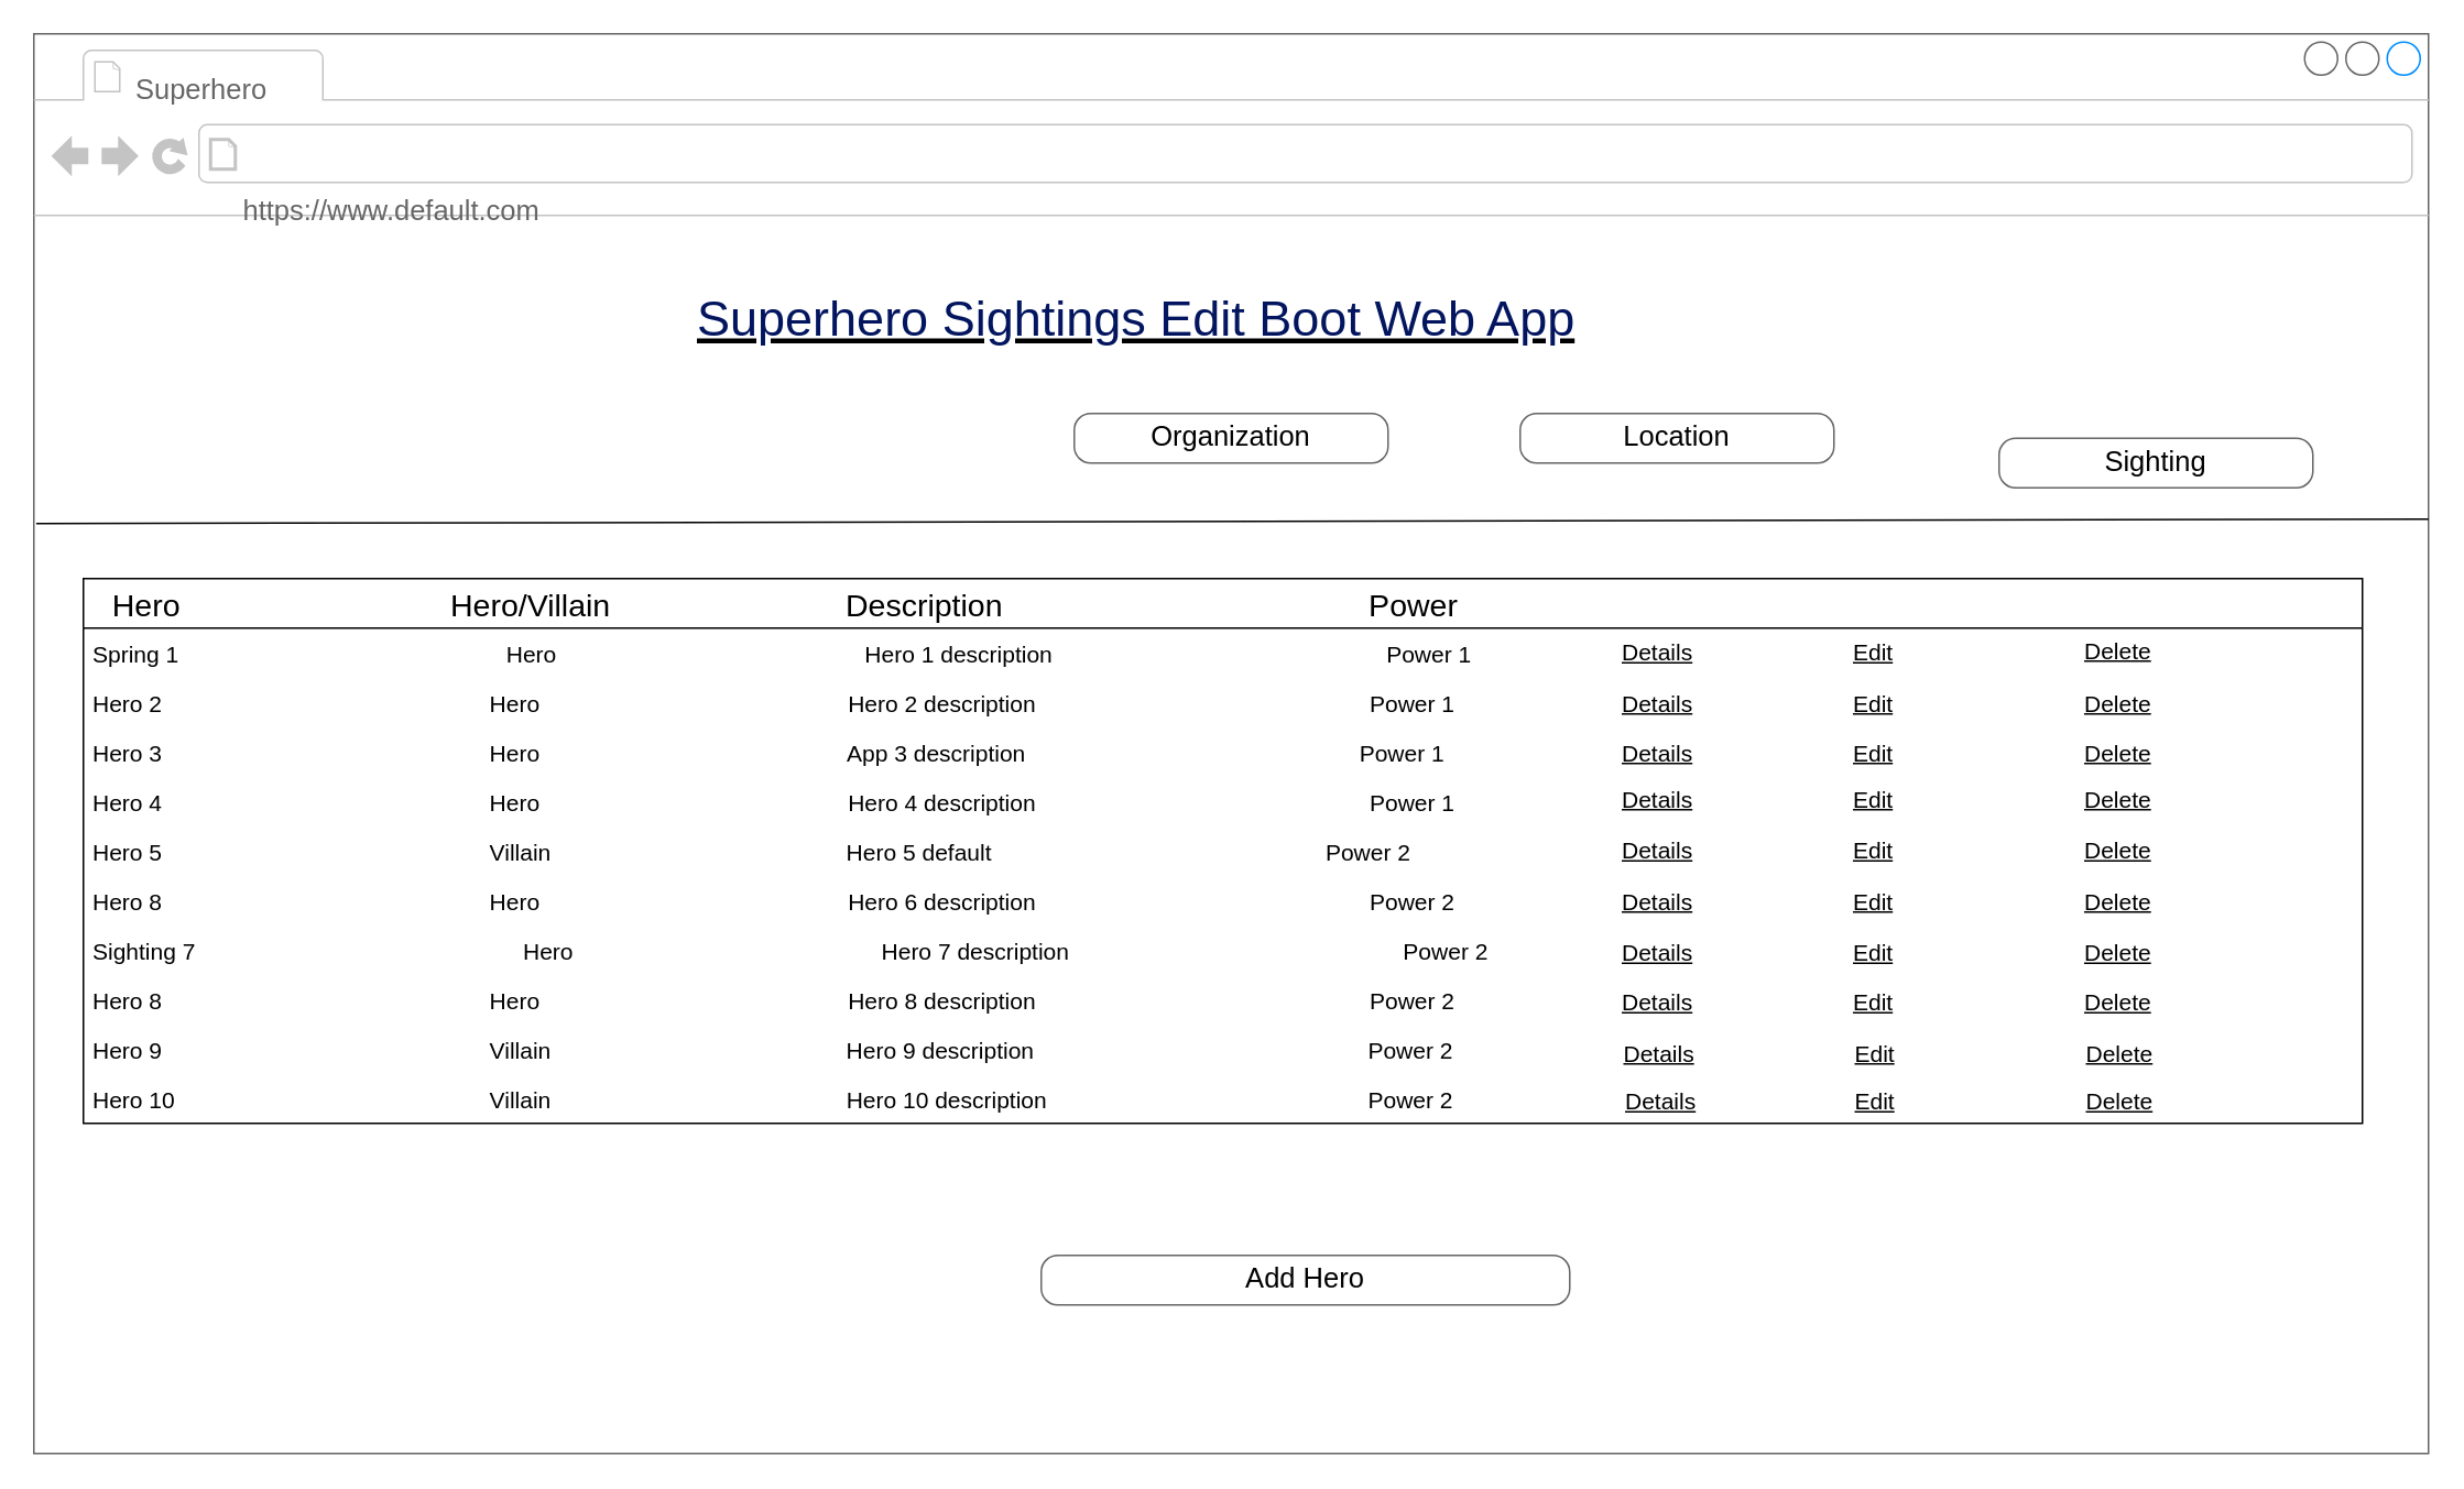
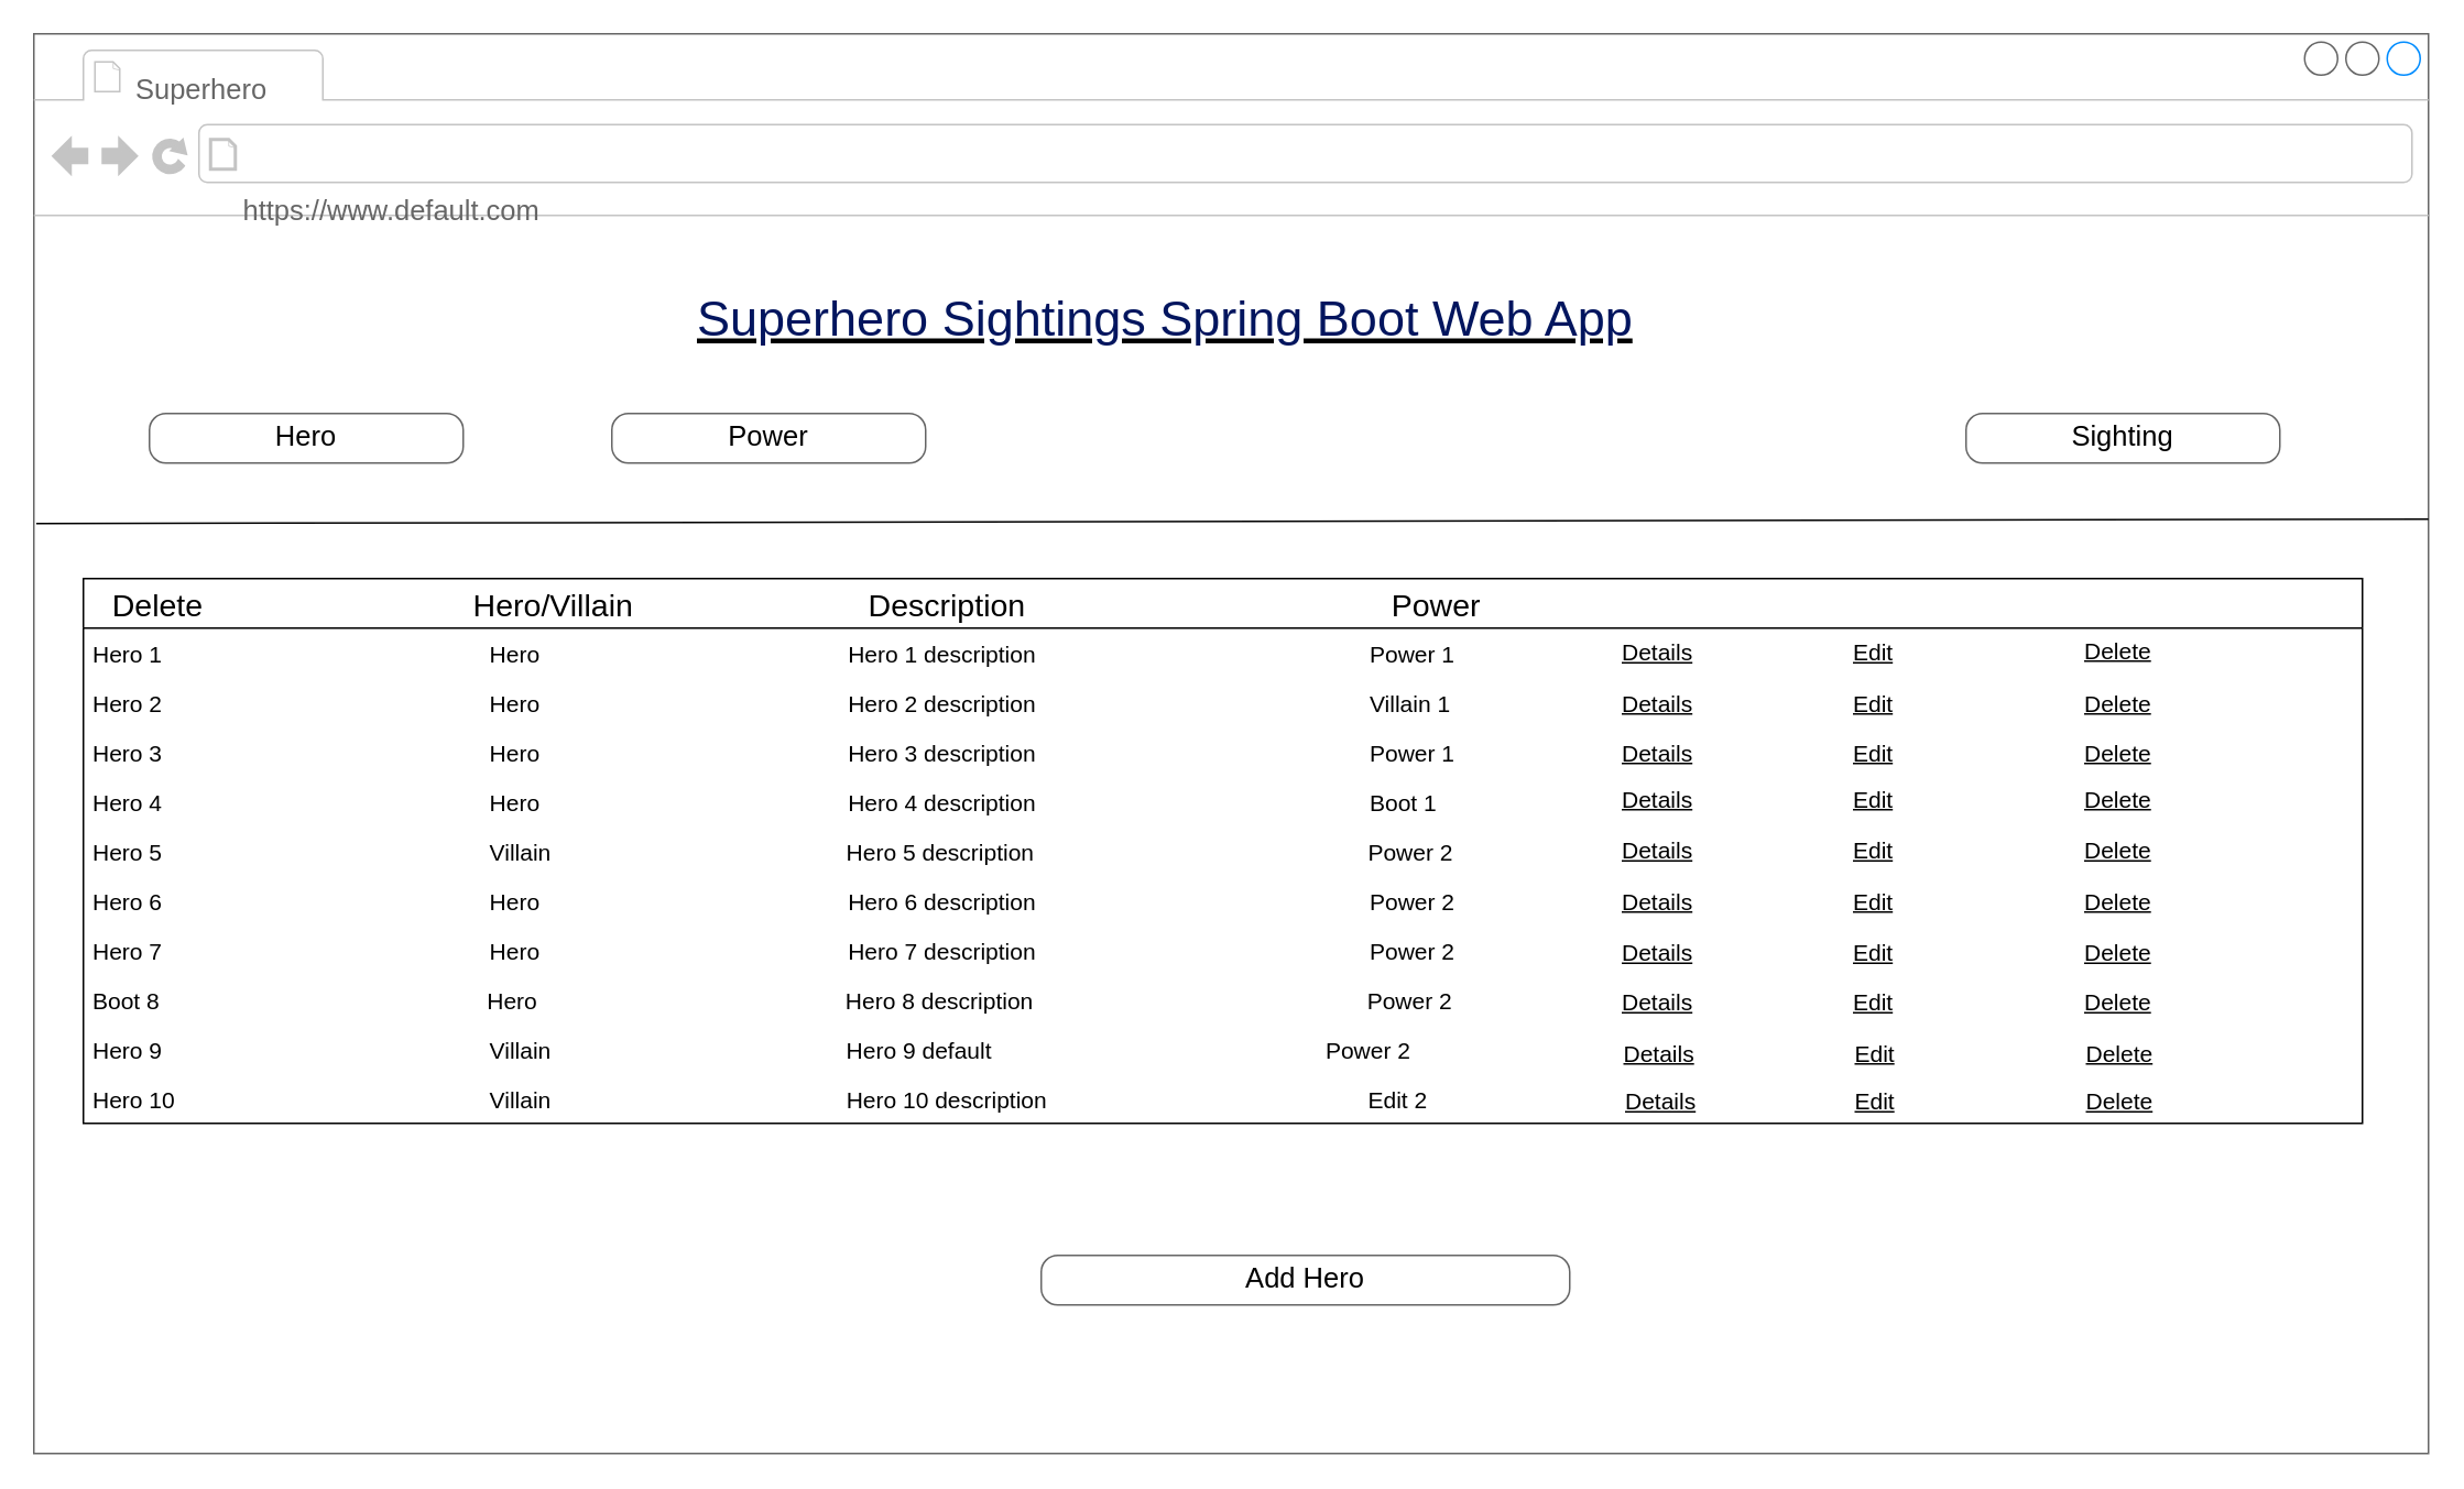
- <mxCell id="5" value="&lt;h2 style=&quot;box-sizing: border-box; margin-top: 0px; margin-bottom: 0.5rem; font-weight: 300; line-height: 1.2; font-size: 1.875rem; font-family: Arial, Helvetica, sans-serif; color: rgb(2, 21, 94); padding-top: 12px; padding-bottom: 0px; background-color: rgb(255, 255, 255);&quot; id=&quot;yui_3_17_2_1_1667340755161_39&quot;&gt;Superhero Sightings Edit Boot Web App&lt;/h2&gt;" style="text;html=1;points=[];align=left;verticalAlign=top;spacingTop=-4;fontSize=30;fontFamily=Verdana;fontStyle=4" parent="2" vertex="1"><mxGeometry x="400" y="140" width="590" height="50" as="geometry" /></mxCell>
+ <mxCell id="5" value="&lt;h2 style=&quot;box-sizing: border-box; margin-top: 0px; margin-bottom: 0.5rem; font-weight: 300; line-height: 1.2; font-size: 1.875rem; font-family: Arial, Helvetica, sans-serif; color: rgb(2, 21, 94); padding-top: 12px; padding-bottom: 0px; background-color: rgb(255, 255, 255);&quot; id=&quot;yui_3_17_2_1_1667340755161_39&quot;&gt;Superhero Sightings Spring Boot Web App&lt;/h2&gt;" style="text;html=1;points=[];align=left;verticalAlign=top;spacingTop=-4;fontSize=30;fontFamily=Verdana;fontStyle=4" parent="2" vertex="1"><mxGeometry x="400" y="140" width="590" height="50" as="geometry" /></mxCell>
+ <mxCell id="7" value="Hero" style="strokeWidth=1;shadow=0;dashed=0;align=center;html=1;shape=mxgraph.mockup.buttons.button;strokeColor=#666666;mainText=;buttonStyle=round;fontSize=17;fontStyle=0;fillColor=none;whiteSpace=wrap;rounded=0;labelBackgroundColor=none;" parent="6" vertex="1"><mxGeometry width="190" height="30" as="geometry" /></mxCell>
+ <mxCell id="8" value="Power" style="strokeWidth=1;shadow=0;dashed=0;align=center;html=1;shape=mxgraph.mockup.buttons.button;strokeColor=#666666;mainText=;buttonStyle=round;fontSize=17;fontStyle=0;fillColor=none;whiteSpace=wrap;rounded=0;labelBackgroundColor=none;" parent="6" vertex="1"><mxGeometry x="280" width="190" height="30" as="geometry" /></mxCell>
- <mxCell id="9" value="Organization" style="strokeWidth=1;shadow=0;dashed=0;align=center;html=1;shape=mxgraph.mockup.buttons.button;strokeColor=#666666;mainText=;buttonStyle=round;fontSize=17;fontStyle=0;fillColor=none;whiteSpace=wrap;rounded=0;labelBackgroundColor=none;" parent="6" vertex="1"><mxGeometry x="560" width="190" height="30" as="geometry" /></mxCell>
- <mxCell id="10" value="Location" style="strokeWidth=1;shadow=0;dashed=0;align=center;html=1;shape=mxgraph.mockup.buttons.button;strokeColor=#666666;mainText=;buttonStyle=round;fontSize=17;fontStyle=0;fillColor=none;whiteSpace=wrap;rounded=0;labelBackgroundColor=none;" parent="6" vertex="1"><mxGeometry x="830" width="190" height="30" as="geometry" /></mxCell>
- <mxCell id="11" value="Sighting" style="strokeWidth=1;shadow=0;dashed=0;align=center;html=1;shape=mxgraph.mockup.buttons.button;strokeColor=#666666;mainText=;buttonStyle=round;fontSize=17;fontStyle=0;fillColor=none;whiteSpace=wrap;rounded=0;labelBackgroundColor=none;" parent="2" vertex="1"><mxGeometry x="1190" y="245" width="190" height="30" as="geometry" /></mxCell>
+ <mxCell id="11" value="Sighting" style="strokeWidth=1;shadow=0;dashed=0;align=center;html=1;shape=mxgraph.mockup.buttons.button;strokeColor=#666666;mainText=;buttonStyle=round;fontSize=17;fontStyle=0;fillColor=none;whiteSpace=wrap;rounded=0;labelBackgroundColor=none;" parent="2" vertex="1"><mxGeometry x="1170" y="230" width="190" height="30" as="geometry" /></mxCell>
- <mxCell id="12" value="   Hero                               Hero/Villain                           Description                                          Power                               " style="swimlane;fontStyle=0;childLayout=stackLayout;horizontal=1;startSize=30;horizontalStack=0;resizeParent=1;resizeParentMax=0;resizeLast=0;collapsible=1;marginBottom=0;fontSize=19;align=left;" parent="2" vertex="1"><mxGeometry x="30" y="330" width="1380" height="330" as="geometry" /></mxCell>
+ <mxCell id="12" value="   Delete                               Hero/Villain                           Description                                          Power                               " style="swimlane;fontStyle=0;childLayout=stackLayout;horizontal=1;startSize=30;horizontalStack=0;resizeParent=1;resizeParentMax=0;resizeLast=0;collapsible=1;marginBottom=0;fontSize=19;align=left;" parent="2" vertex="1"><mxGeometry x="30" y="330" width="1380" height="330" as="geometry" /></mxCell>
- <mxCell id="13" value="Spring 1                                                   Hero                                                Hero 1 description                                                    Power 1                           " style="text;strokeColor=none;fillColor=none;align=left;verticalAlign=middle;spacingLeft=4;spacingRight=4;overflow=hidden;points=[[0,0.5],[1,0.5]];portConstraint=eastwest;rotatable=0;fontSize=14;fontStyle=0" parent="12" vertex="1"><mxGeometry y="30" width="1380" height="30" as="geometry" /></mxCell>
+ <mxCell id="13" value="Hero 1                                                   Hero                                                Hero 1 description                                                    Power 1                           " style="text;strokeColor=none;fillColor=none;align=left;verticalAlign=middle;spacingLeft=4;spacingRight=4;overflow=hidden;points=[[0,0.5],[1,0.5]];portConstraint=eastwest;rotatable=0;fontSize=14;fontStyle=0" parent="12" vertex="1"><mxGeometry y="30" width="1380" height="30" as="geometry" /></mxCell>
- <mxCell id="14" value="Hero 2                                                   Hero                                                Hero 2 description                                                    Power 1                           " style="text;strokeColor=none;fillColor=none;align=left;verticalAlign=middle;spacingLeft=4;spacingRight=4;overflow=hidden;points=[[0,0.5],[1,0.5]];portConstraint=eastwest;rotatable=0;fontSize=14;fontStyle=0" parent="12" vertex="1"><mxGeometry y="60" width="1380" height="30" as="geometry" /></mxCell>
+ <mxCell id="14" value="Hero 2                                                   Hero                                                Hero 2 description                                                    Villain 1                           " style="text;strokeColor=none;fillColor=none;align=left;verticalAlign=middle;spacingLeft=4;spacingRight=4;overflow=hidden;points=[[0,0.5],[1,0.5]];portConstraint=eastwest;rotatable=0;fontSize=14;fontStyle=0" parent="12" vertex="1"><mxGeometry y="60" width="1380" height="30" as="geometry" /></mxCell>
- <mxCell id="15" value="Hero 3                                                   Hero                                                App 3 description                                                    Power 1                           " style="text;strokeColor=none;fillColor=none;align=left;verticalAlign=middle;spacingLeft=4;spacingRight=4;overflow=hidden;points=[[0,0.5],[1,0.5]];portConstraint=eastwest;rotatable=0;fontSize=14;fontStyle=0" parent="12" vertex="1"><mxGeometry y="90" width="1380" height="30" as="geometry" /></mxCell>
+ <mxCell id="15" value="Hero 3                                                   Hero                                                Hero 3 description                                                    Power 1                           " style="text;strokeColor=none;fillColor=none;align=left;verticalAlign=middle;spacingLeft=4;spacingRight=4;overflow=hidden;points=[[0,0.5],[1,0.5]];portConstraint=eastwest;rotatable=0;fontSize=14;fontStyle=0" parent="12" vertex="1"><mxGeometry y="90" width="1380" height="30" as="geometry" /></mxCell>
- <mxCell id="16" value="Hero 4                                                   Hero                                                Hero 4 description                                                    Power 1                           " style="text;strokeColor=none;fillColor=none;align=left;verticalAlign=middle;spacingLeft=4;spacingRight=4;overflow=hidden;points=[[0,0.5],[1,0.5]];portConstraint=eastwest;rotatable=0;fontSize=14;fontStyle=0" parent="12" vertex="1"><mxGeometry y="120" width="1380" height="30" as="geometry" /></mxCell>
+ <mxCell id="16" value="Hero 4                                                   Hero                                                Hero 4 description                                                    Boot 1                           " style="text;strokeColor=none;fillColor=none;align=left;verticalAlign=middle;spacingLeft=4;spacingRight=4;overflow=hidden;points=[[0,0.5],[1,0.5]];portConstraint=eastwest;rotatable=0;fontSize=14;fontStyle=0" parent="12" vertex="1"><mxGeometry y="120" width="1380" height="30" as="geometry" /></mxCell>
- <mxCell id="17" value="Hero 5                                                   Villain                                              Hero 5 default                                                    Power 2                           " style="text;strokeColor=none;fillColor=none;align=left;verticalAlign=middle;spacingLeft=4;spacingRight=4;overflow=hidden;points=[[0,0.5],[1,0.5]];portConstraint=eastwest;rotatable=0;fontSize=14;fontStyle=0" parent="12" vertex="1"><mxGeometry y="150" width="1380" height="30" as="geometry" /></mxCell>
+ <mxCell id="17" value="Hero 5                                                   Villain                                              Hero 5 description                                                    Power 2                           " style="text;strokeColor=none;fillColor=none;align=left;verticalAlign=middle;spacingLeft=4;spacingRight=4;overflow=hidden;points=[[0,0.5],[1,0.5]];portConstraint=eastwest;rotatable=0;fontSize=14;fontStyle=0" parent="12" vertex="1"><mxGeometry y="150" width="1380" height="30" as="geometry" /></mxCell>
- <mxCell id="18" value="Hero 8                                                   Hero                                                Hero 6 description                                                    Power 2                           " style="text;strokeColor=none;fillColor=none;align=left;verticalAlign=middle;spacingLeft=4;spacingRight=4;overflow=hidden;points=[[0,0.5],[1,0.5]];portConstraint=eastwest;rotatable=0;fontSize=14;fontStyle=0" parent="12" vertex="1"><mxGeometry y="180" width="1380" height="30" as="geometry" /></mxCell>
+ <mxCell id="18" value="Hero 6                                                   Hero                                                Hero 6 description                                                    Power 2                           " style="text;strokeColor=none;fillColor=none;align=left;verticalAlign=middle;spacingLeft=4;spacingRight=4;overflow=hidden;points=[[0,0.5],[1,0.5]];portConstraint=eastwest;rotatable=0;fontSize=14;fontStyle=0" parent="12" vertex="1"><mxGeometry y="180" width="1380" height="30" as="geometry" /></mxCell>
- <mxCell id="19" value="Sighting 7                                                   Hero                                                Hero 7 description                                                    Power 2                           " style="text;strokeColor=none;fillColor=none;align=left;verticalAlign=middle;spacingLeft=4;spacingRight=4;overflow=hidden;points=[[0,0.5],[1,0.5]];portConstraint=eastwest;rotatable=0;fontSize=14;fontStyle=0" parent="12" vertex="1"><mxGeometry y="210" width="1380" height="30" as="geometry" /></mxCell>
+ <mxCell id="19" value="Hero 7                                                   Hero                                                Hero 7 description                                                    Power 2                           " style="text;strokeColor=none;fillColor=none;align=left;verticalAlign=middle;spacingLeft=4;spacingRight=4;overflow=hidden;points=[[0,0.5],[1,0.5]];portConstraint=eastwest;rotatable=0;fontSize=14;fontStyle=0" parent="12" vertex="1"><mxGeometry y="210" width="1380" height="30" as="geometry" /></mxCell>
- <mxCell id="20" value="Hero 8                                                   Hero                                                Hero 8 description                                                    Power 2                           " style="text;strokeColor=none;fillColor=none;align=left;verticalAlign=middle;spacingLeft=4;spacingRight=4;overflow=hidden;points=[[0,0.5],[1,0.5]];portConstraint=eastwest;rotatable=0;fontSize=14;fontStyle=0" parent="12" vertex="1"><mxGeometry y="240" width="1380" height="30" as="geometry" /></mxCell>
+ <mxCell id="20" value="Boot 8                                                   Hero                                                Hero 8 description                                                    Power 2                           " style="text;strokeColor=none;fillColor=none;align=left;verticalAlign=middle;spacingLeft=4;spacingRight=4;overflow=hidden;points=[[0,0.5],[1,0.5]];portConstraint=eastwest;rotatable=0;fontSize=14;fontStyle=0" parent="12" vertex="1"><mxGeometry y="240" width="1380" height="30" as="geometry" /></mxCell>
- <mxCell id="21" value="Hero 9                                                   Villain                                              Hero 9 description                                                    Power 2                           " style="text;strokeColor=none;fillColor=none;align=left;verticalAlign=middle;spacingLeft=4;spacingRight=4;overflow=hidden;points=[[0,0.5],[1,0.5]];portConstraint=eastwest;rotatable=0;fontSize=14;fontStyle=0" parent="12" vertex="1"><mxGeometry y="270" width="1380" height="30" as="geometry" /></mxCell>
+ <mxCell id="21" value="Hero 9                                                   Villain                                              Hero 9 default                                                    Power 2                           " style="text;strokeColor=none;fillColor=none;align=left;verticalAlign=middle;spacingLeft=4;spacingRight=4;overflow=hidden;points=[[0,0.5],[1,0.5]];portConstraint=eastwest;rotatable=0;fontSize=14;fontStyle=0" parent="12" vertex="1"><mxGeometry y="270" width="1380" height="30" as="geometry" /></mxCell>
- <mxCell id="22" value="Hero 10                                                 Villain                                              Hero 10 description                                                  Power 2                           " style="text;strokeColor=none;fillColor=none;align=left;verticalAlign=middle;spacingLeft=4;spacingRight=4;overflow=hidden;points=[[0,0.5],[1,0.5]];portConstraint=eastwest;rotatable=0;fontSize=14;fontStyle=0" parent="12" vertex="1"><mxGeometry y="300" width="1380" height="30" as="geometry" /></mxCell>
+ <mxCell id="22" value="Hero 10                                                 Villain                                              Hero 10 description                                                  Edit 2                           " style="text;strokeColor=none;fillColor=none;align=left;verticalAlign=middle;spacingLeft=4;spacingRight=4;overflow=hidden;points=[[0,0.5],[1,0.5]];portConstraint=eastwest;rotatable=0;fontSize=14;fontStyle=0" parent="12" vertex="1"><mxGeometry y="300" width="1380" height="30" as="geometry" /></mxCell>
